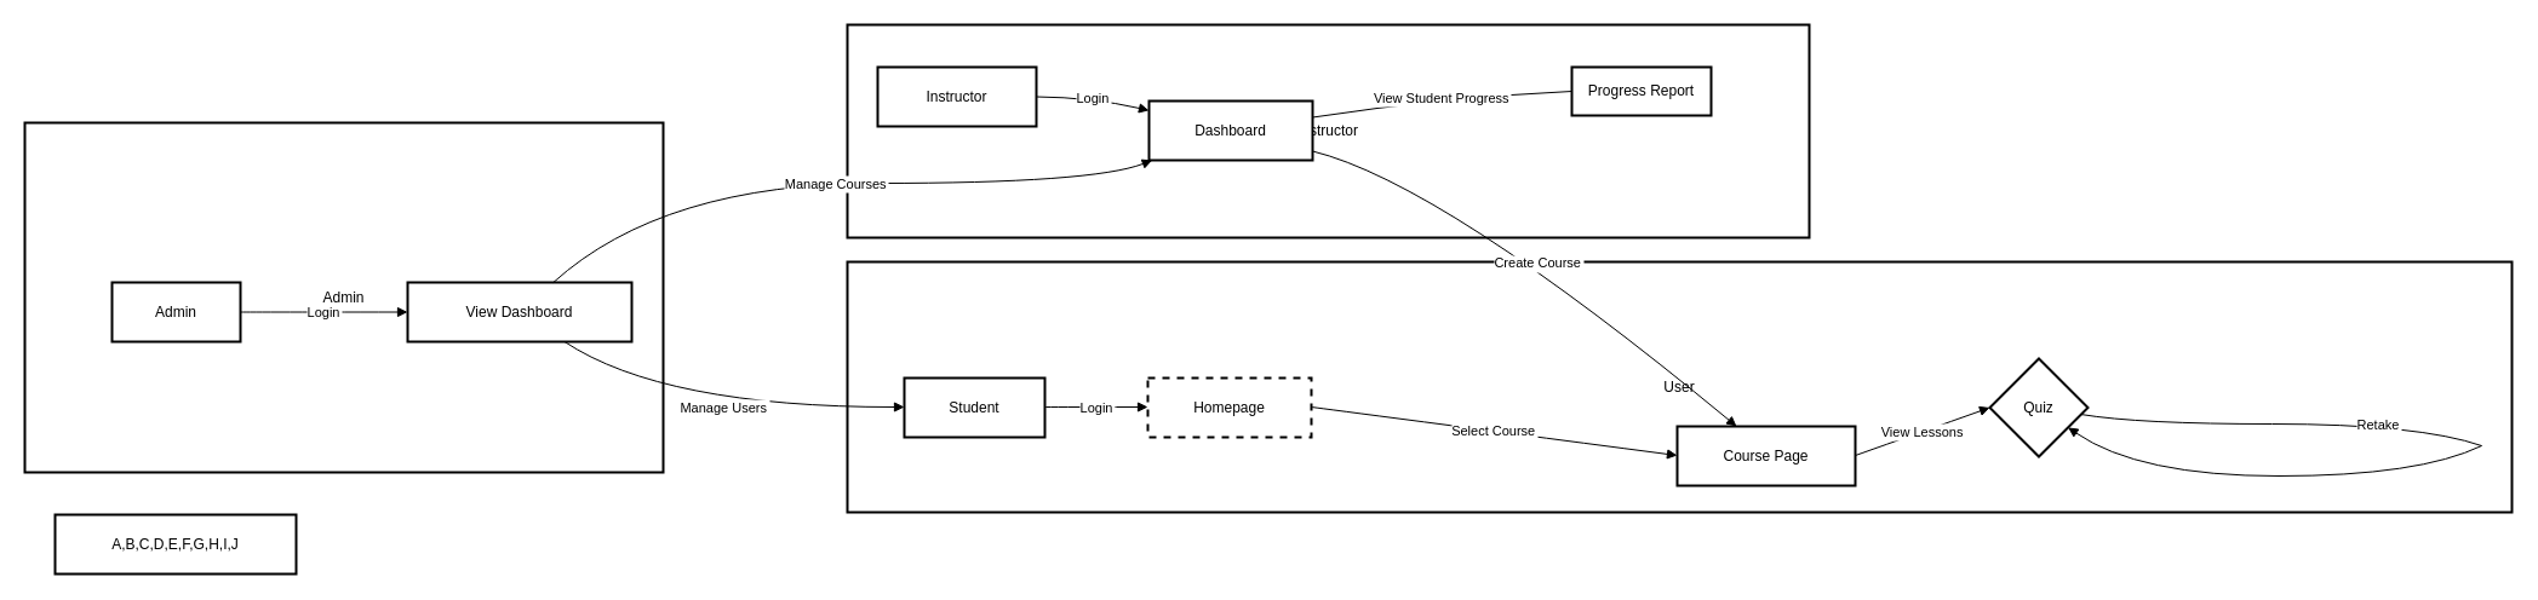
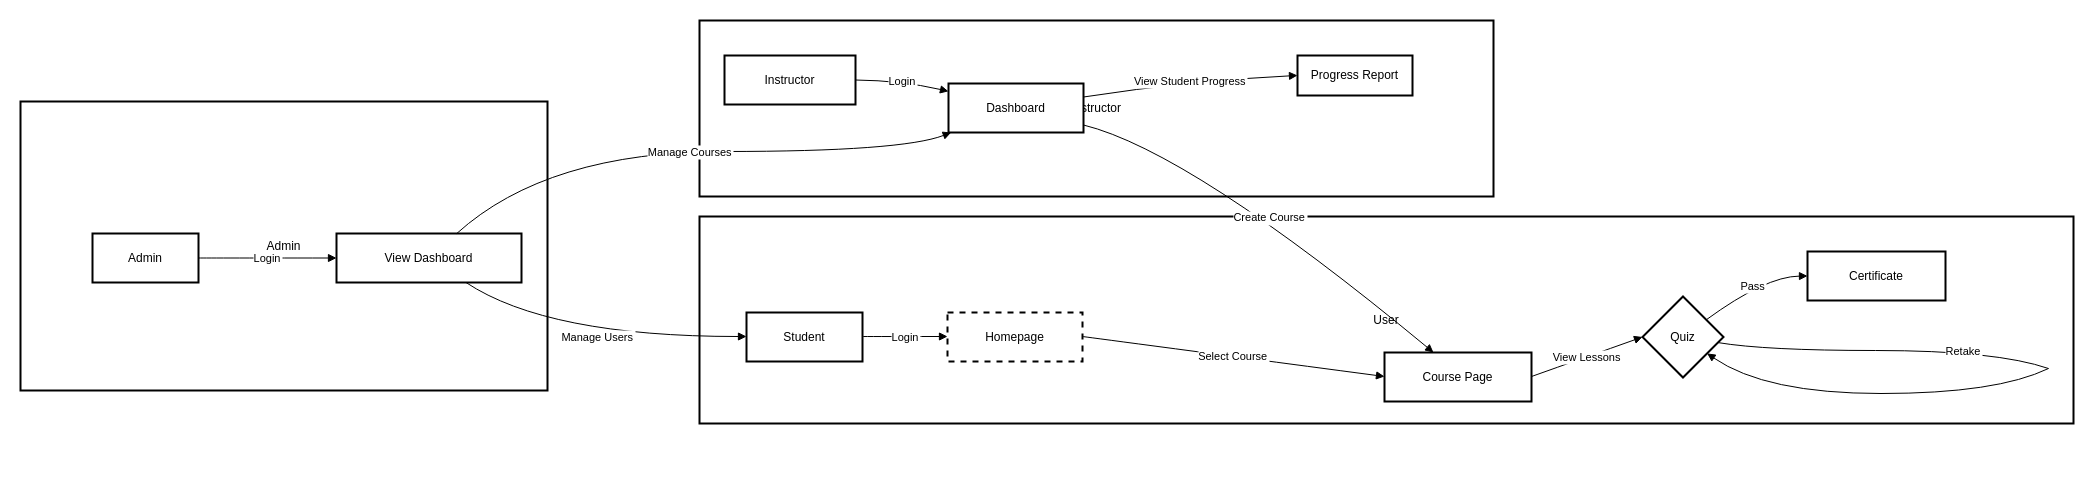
- <mxCell id="27" value="View Student Progress" style="curved=1;startArrow=none;endArrow=none;exitX=0.99;exitY=0.28;entryX=0;entryY=0.5;" edge="1" parent="1" source="11" target="12"><mxGeometry relative="1" as="geometry"><Array as="points"><mxPoint x="1190" y="80" /></Array></mxGeometry></mxCell>
+ <mxCell id="27" value="View Student Progress" style="curved=1;startArrow=none;endArrow=block;exitX=0.99;exitY=0.28;entryX=0;entryY=0.5;" edge="1" parent="1" source="11" target="12"><mxGeometry relative="1" as="geometry"><Array as="points"><mxPoint x="1190" y="80" /></Array></mxGeometry></mxCell>
+ <mxCell id="9" value="Certificate" style="whiteSpace=wrap;strokeWidth=2;" vertex="1" parent="1"><mxGeometry x="1807" y="251" width="138" height="49" as="geometry" /></mxCell>
+ <mxCell id="21" value="Pass" style="curved=1;startArrow=none;endArrow=block;exitX=1;exitY=0.13;entryX=0;entryY=0.5;" edge="1" parent="1" source="8" target="9"><mxGeometry relative="1" as="geometry"><Array as="points"><mxPoint x="1765" y="276" /></Array></mxGeometry></mxCell>
- <mxCell id="15" value="A,B,C,D,E,F,G,H,I,J" style="whiteSpace=wrap;strokeWidth=2;" vertex="1" parent="1"><mxGeometry x="45" y="425" width="199" height="49" as="geometry" /></mxCell>
